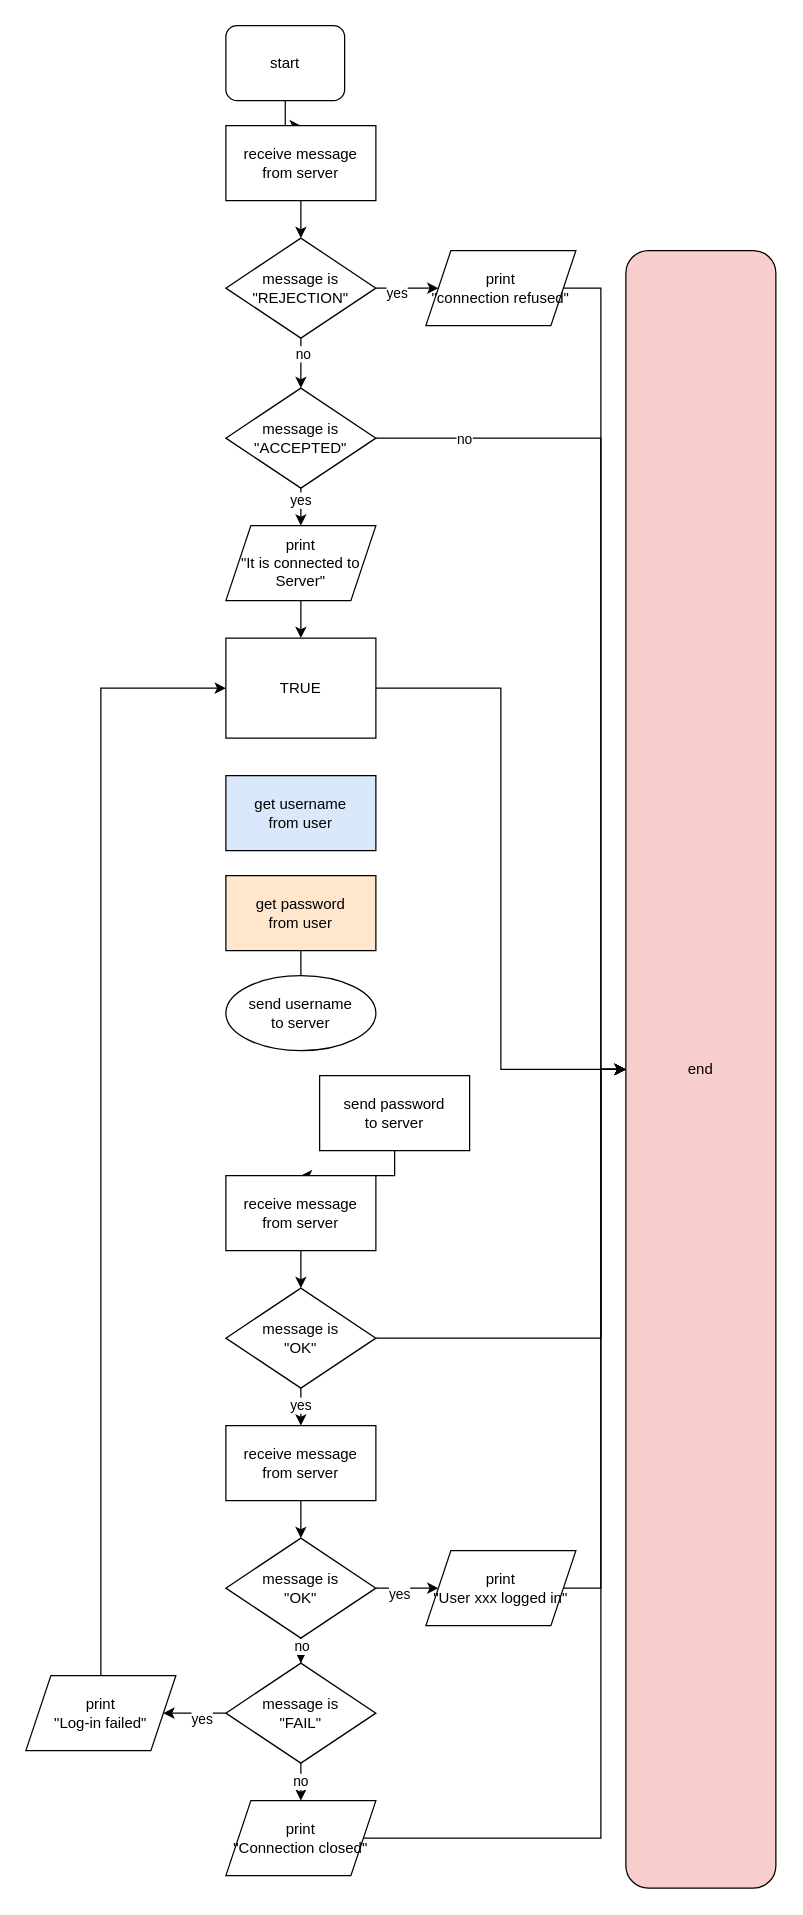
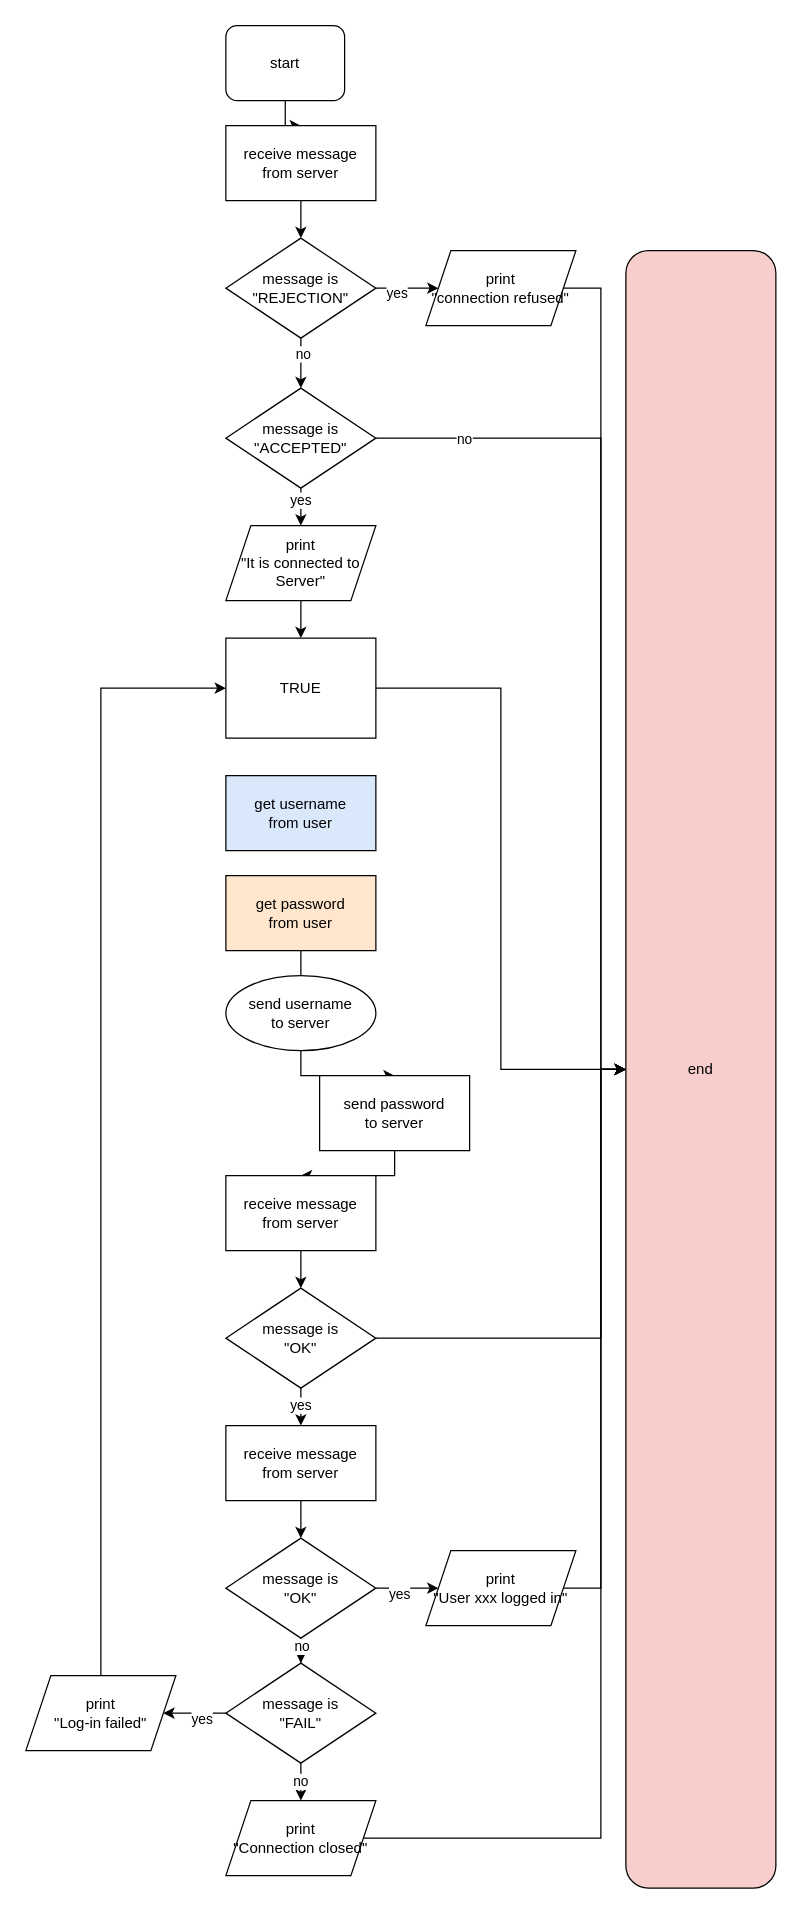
+ <mxCell id="26" style="edgeStyle=orthogonalEdgeStyle;rounded=0;orthogonalLoop=1;jettySize=auto;html=1;entryX=0.5;entryY=0;entryDx=0;entryDy=0;" edge="1" parent="1" source="27" target="29"><mxGeometry relative="1" as="geometry" /></mxCell>
